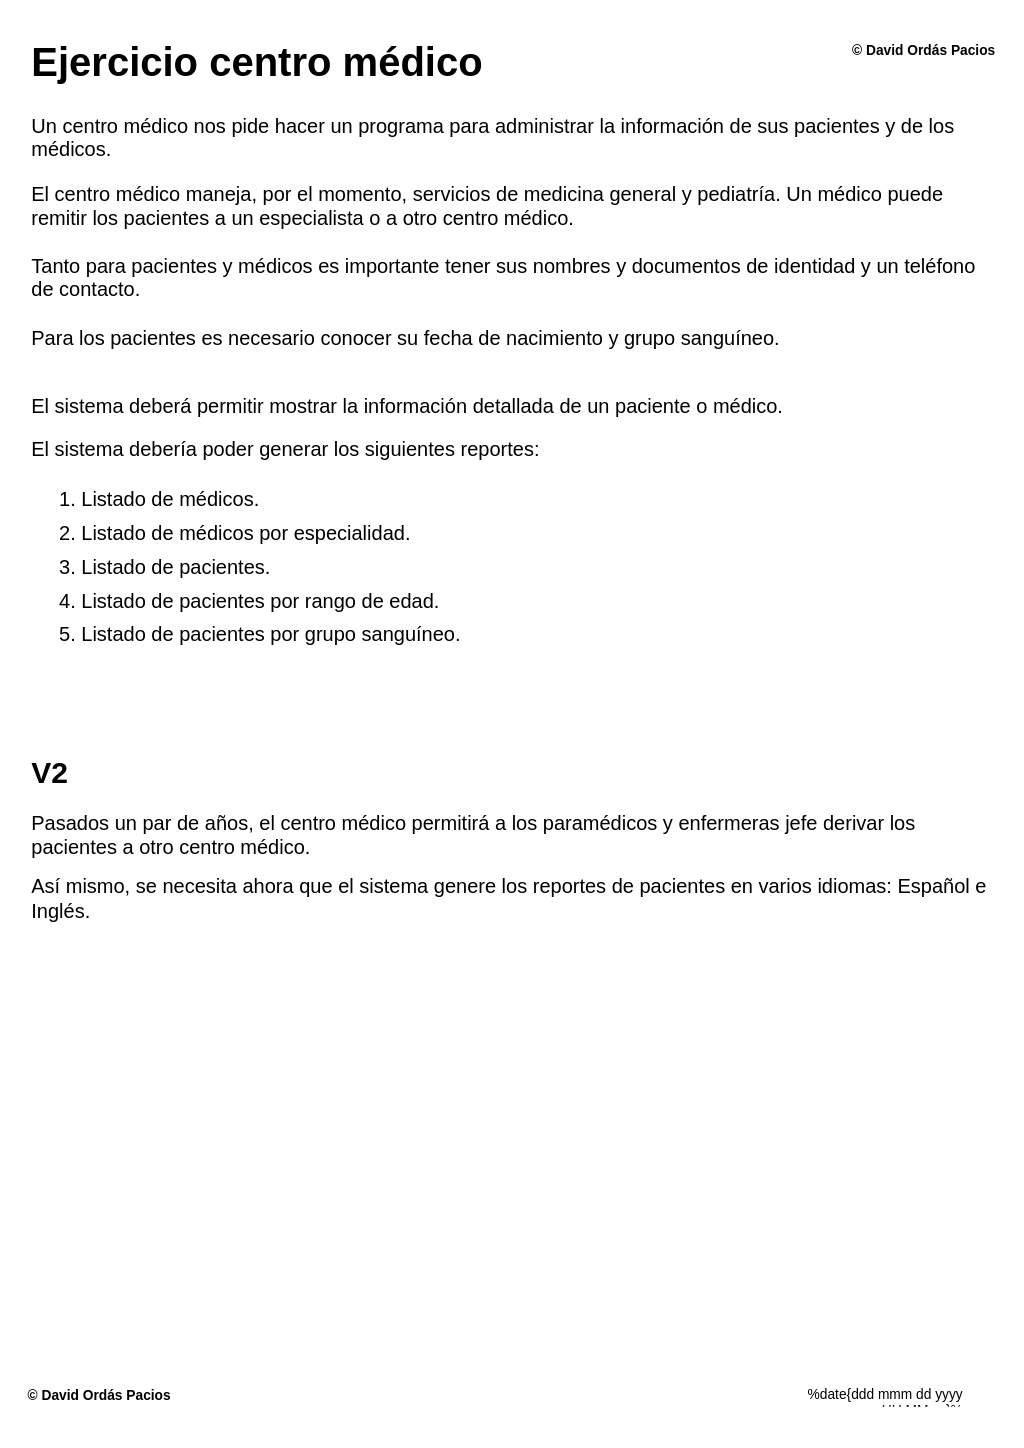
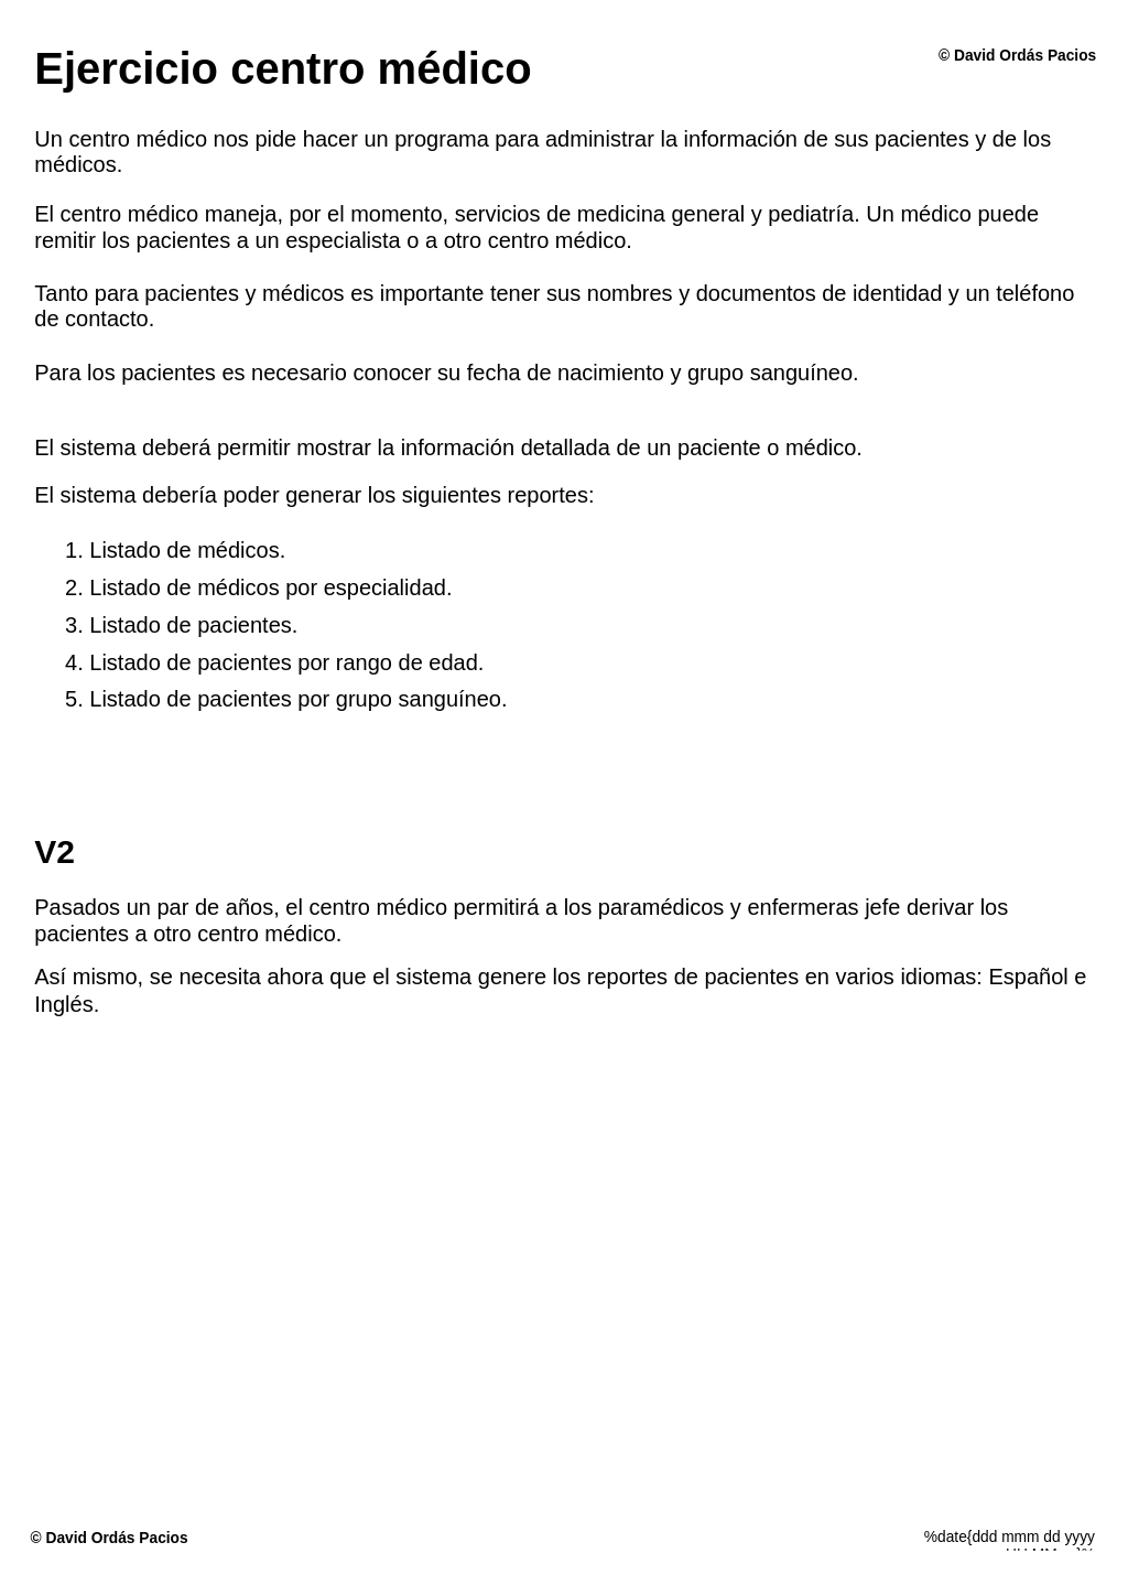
- <mxCell id="5" value="%date{ddd mmm dd yyyy HH:MM:ss}%" style="text;html=1;strokeColor=none;fillColor=none;align=right;verticalAlign=middle;whiteSpace=wrap;overflow=hidden;fontSize=11;fontFamily=Helvetica;fontColor=default;" parent="1" vertex="1"><mxGeometry x="612" y="1106" width="160" height="20" as="geometry" /></mxCell>
+ <mxCell id="5" value="%date{ddd mmm dd yyyy HH:MM:ss}%" style="text;html=1;strokeColor=none;fillColor=none;align=right;verticalAlign=middle;whiteSpace=wrap;overflow=hidden;fontSize=11;fontFamily=Helvetica;fontColor=default;" parent="1" vertex="1"><mxGeometry x="637" y="1106" width="160" height="20" as="geometry" /></mxCell>
